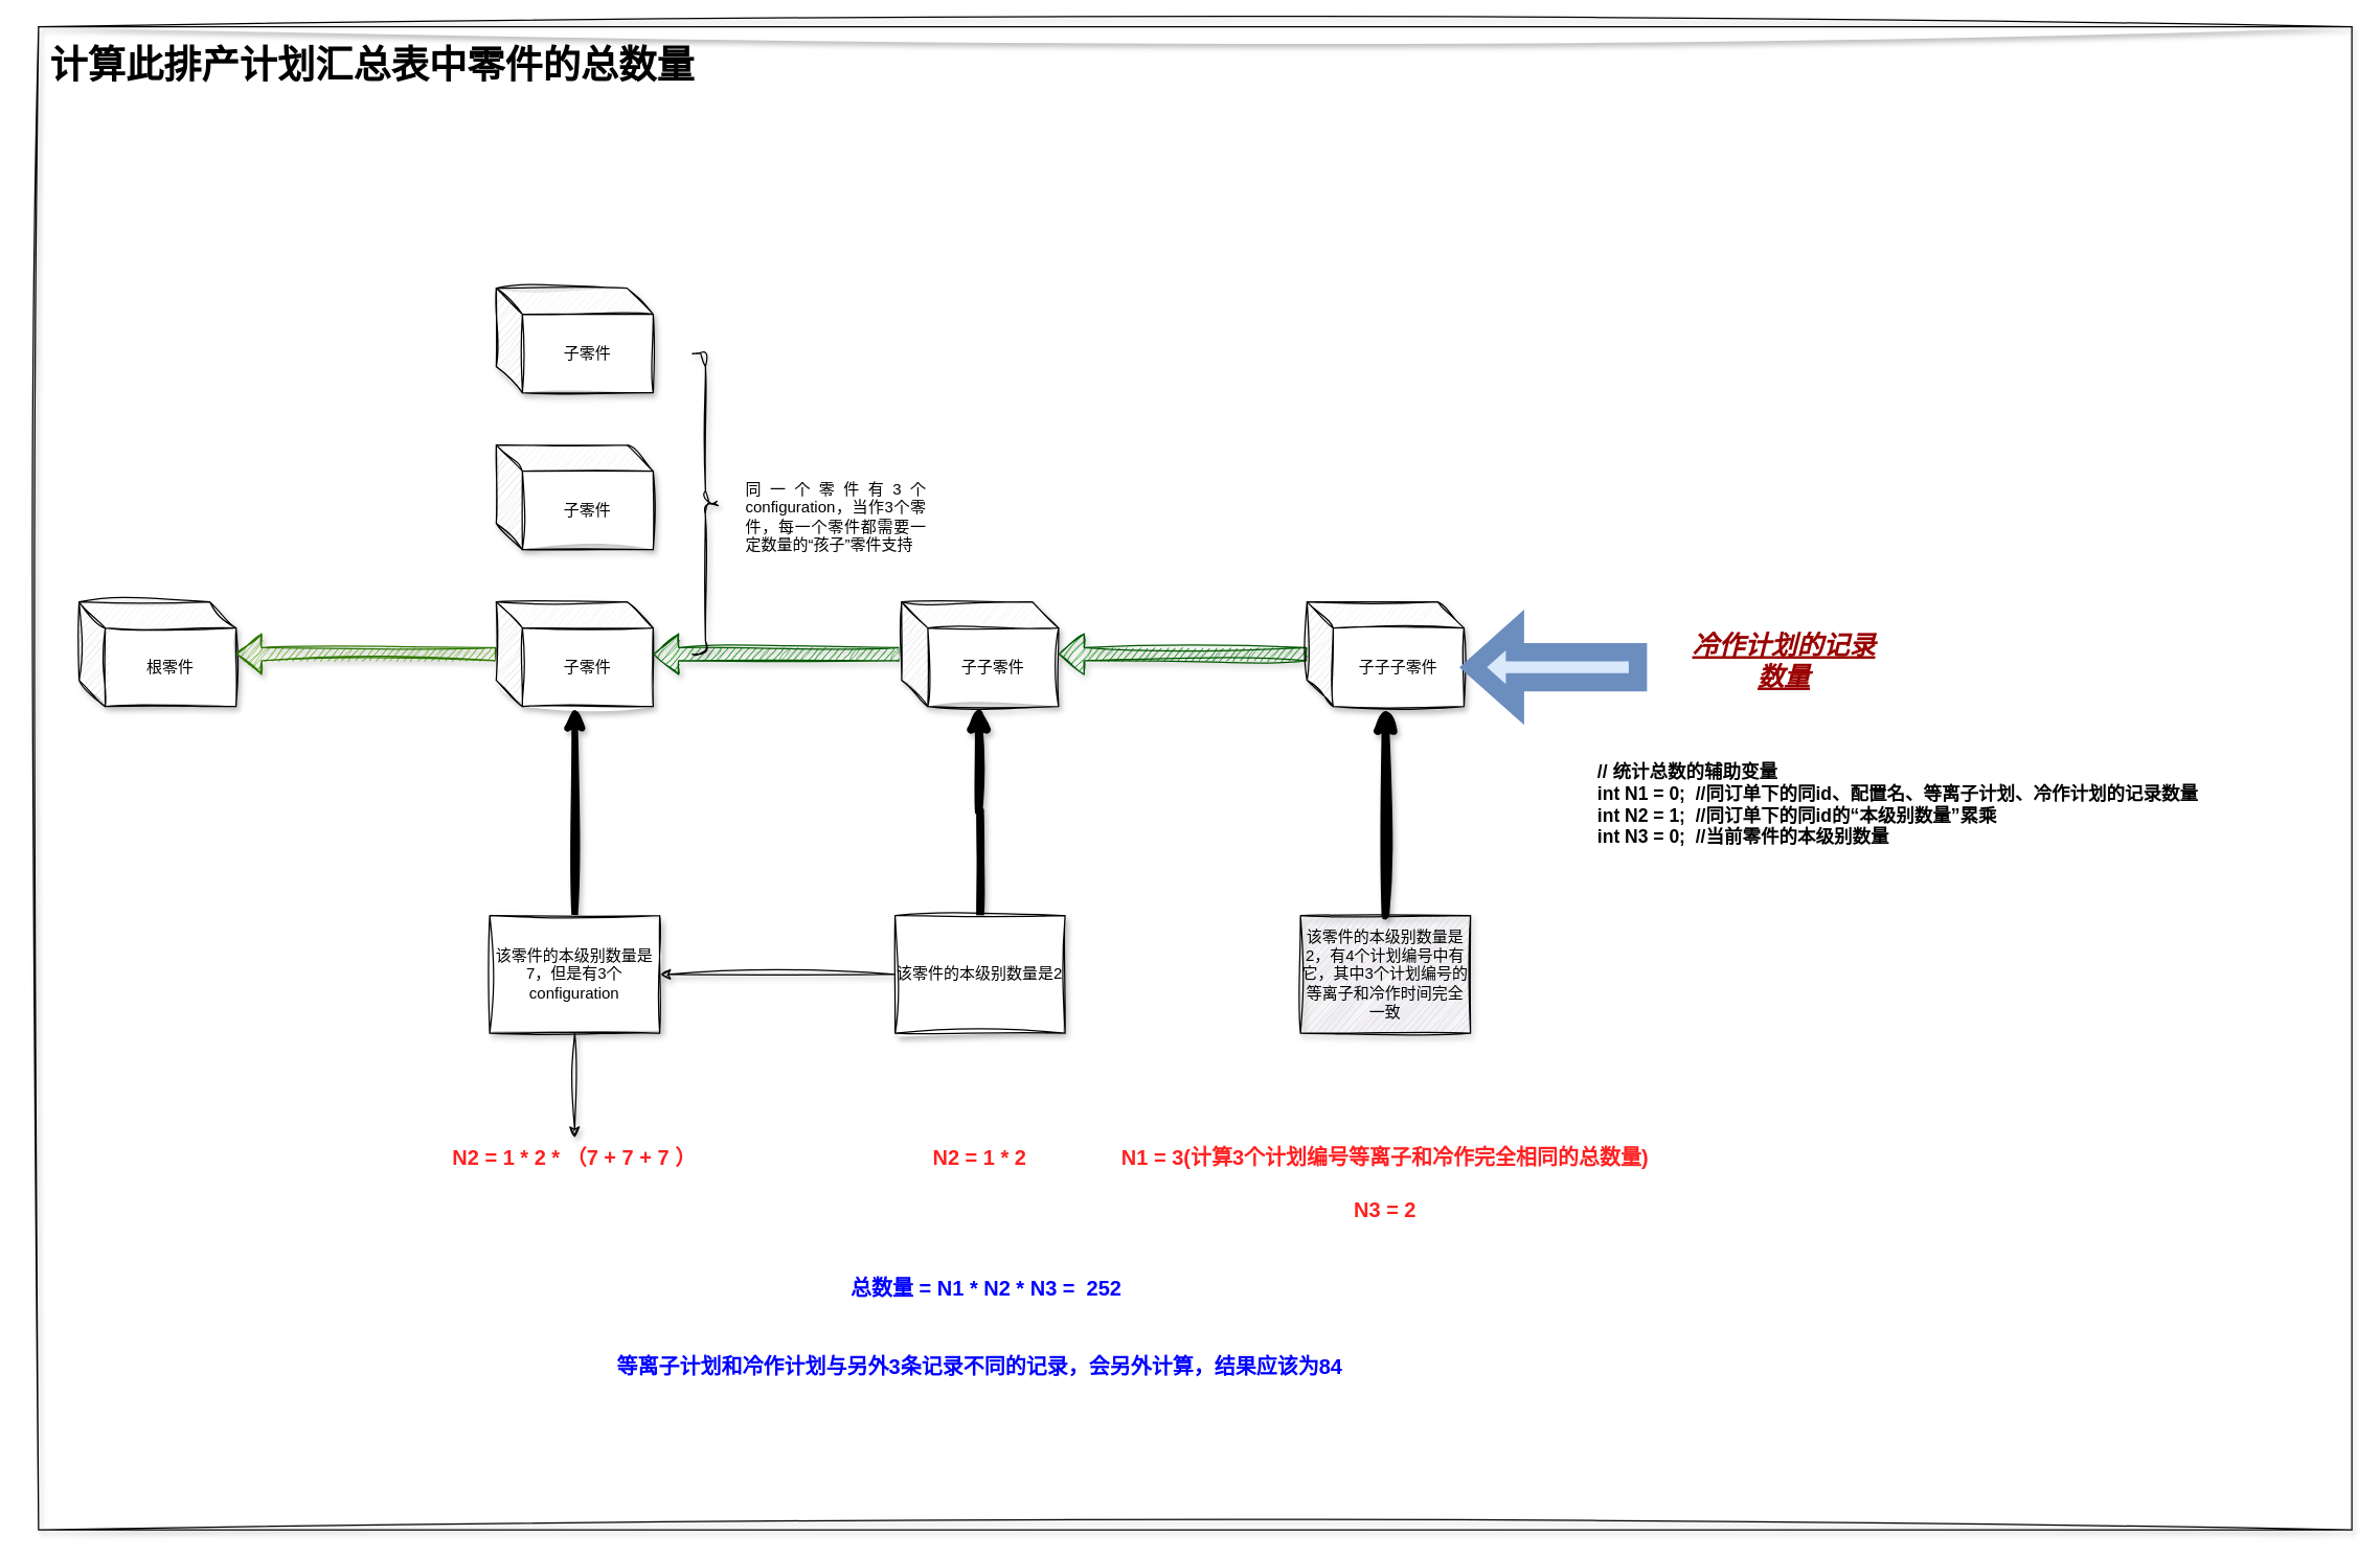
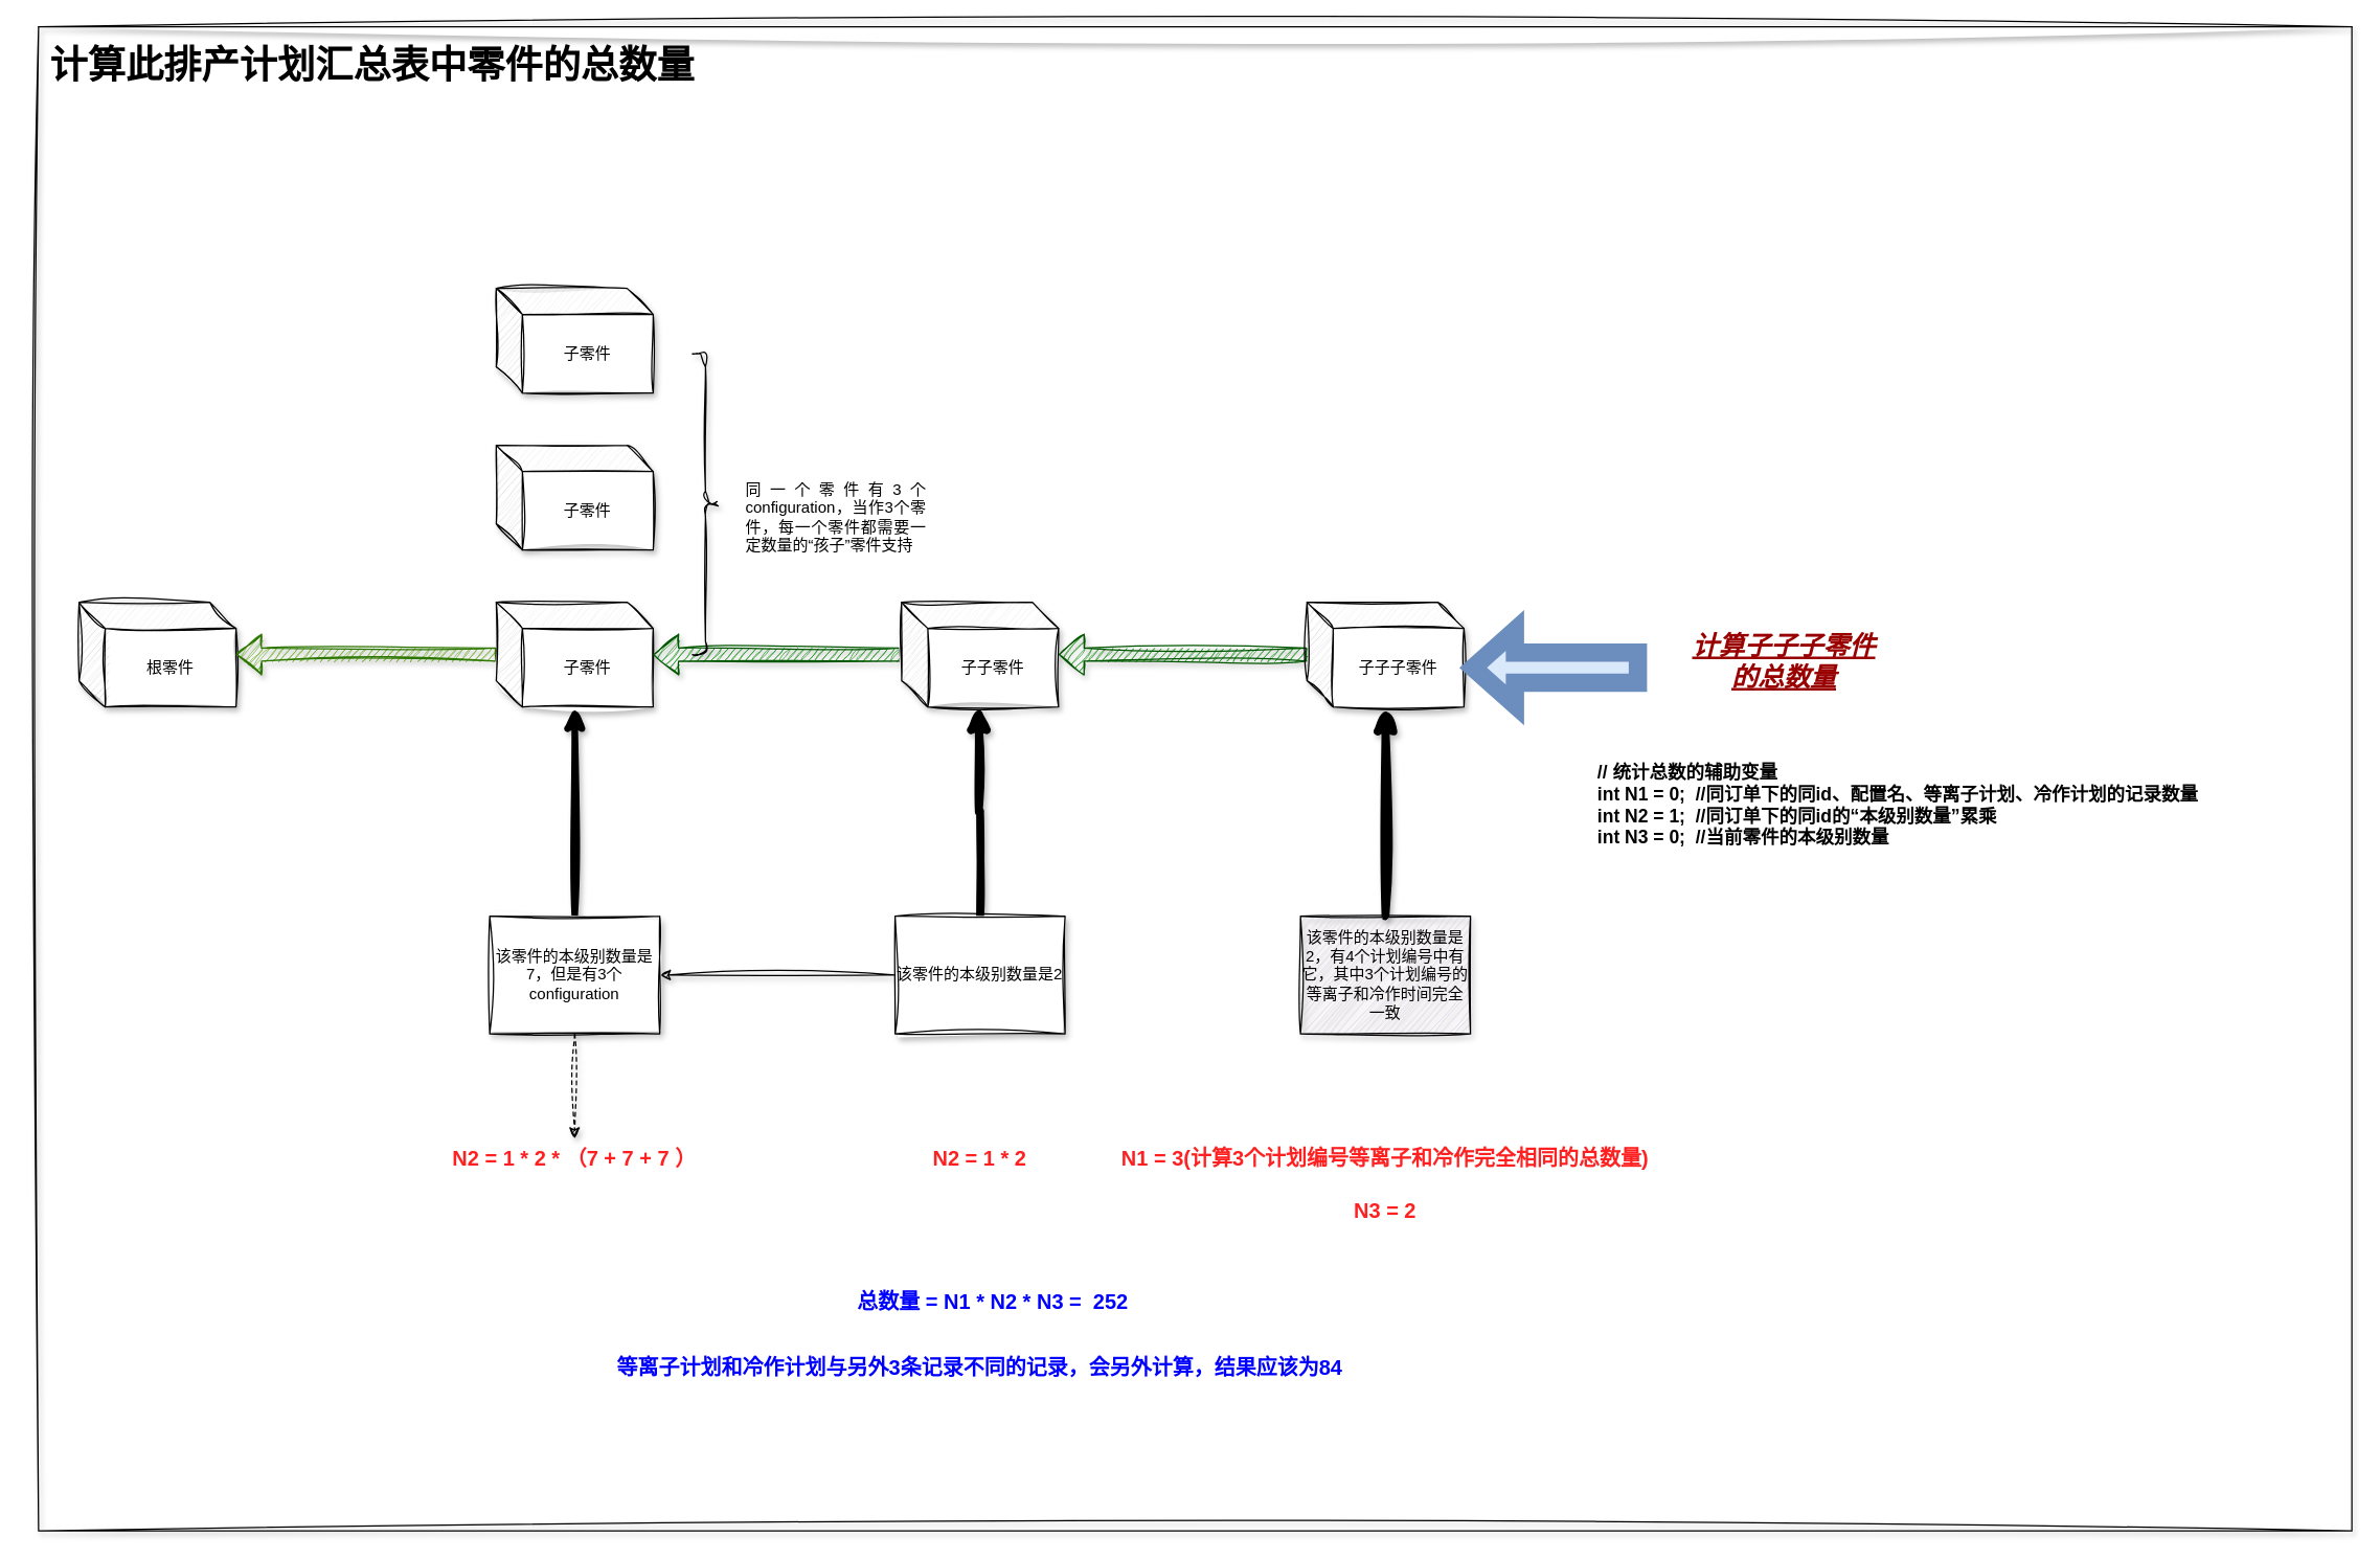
- <mxCell id="31" value="冷作计划的记录数量" style="text;html=1;strokeColor=none;fillColor=none;align=center;verticalAlign=middle;whiteSpace=wrap;rounded=0;sketch=1;curveFitting=1;jiggle=2;shadow=1;fontColor=#990000;fontSize=20;fontStyle=7;labelBackgroundColor=none;labelBorderColor=none;" parent="28" vertex="1"><mxGeometry x="1260" y="470" width="150" height="30" as="geometry" /></mxCell>
+ <mxCell id="31" value="计算子子子零件的总数量" style="text;html=1;strokeColor=none;fillColor=none;align=center;verticalAlign=middle;whiteSpace=wrap;rounded=0;sketch=1;curveFitting=1;jiggle=2;shadow=1;fontColor=#990000;fontSize=20;fontStyle=7;labelBackgroundColor=none;labelBorderColor=none;" parent="28" vertex="1"><mxGeometry x="1260" y="470" width="150" height="30" as="geometry" /></mxCell>
- <mxCell id="15" style="edgeStyle=orthogonalEdgeStyle;rounded=0;orthogonalLoop=1;jettySize=auto;html=1;sketch=1;curveFitting=1;jiggle=2;shadow=1;" parent="1" source="16" target="25" edge="1"><mxGeometry relative="1" as="geometry" /></mxCell>
+ <mxCell id="15" style="edgeStyle=orthogonalEdgeStyle;rounded=0;orthogonalLoop=1;jettySize=auto;html=1;sketch=1;curveFitting=1;jiggle=2;shadow=1;dashed=1;" parent="1" source="16" target="25" edge="1"><mxGeometry relative="1" as="geometry" /></mxCell>
- <mxCell id="26" value="总数量 = N1 * N2 * N3 =&amp;nbsp; 252" style="text;html=1;strokeColor=none;fillColor=none;align=center;verticalAlign=middle;whiteSpace=wrap;rounded=0;fontSize=16;fontStyle=1;fontColor=#0000FF;sketch=1;curveFitting=1;jiggle=2;shadow=1;" parent="1" vertex="1"><mxGeometry x="419" y="970" width="670" height="30" as="geometry" /></mxCell>
+ <mxCell id="26" value="总数量 = N1 * N2 * N3 =&amp;nbsp; 252" style="text;html=1;strokeColor=none;fillColor=none;align=center;verticalAlign=middle;whiteSpace=wrap;rounded=0;fontSize=16;fontStyle=1;fontColor=#0000FF;sketch=1;curveFitting=1;jiggle=2;shadow=1;" parent="1" vertex="1"><mxGeometry x="424" y="980" width="670" height="30" as="geometry" /></mxCell>
